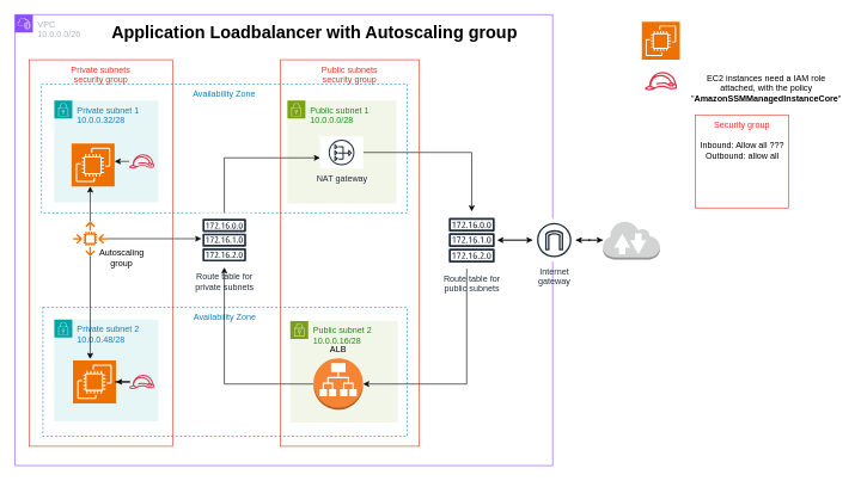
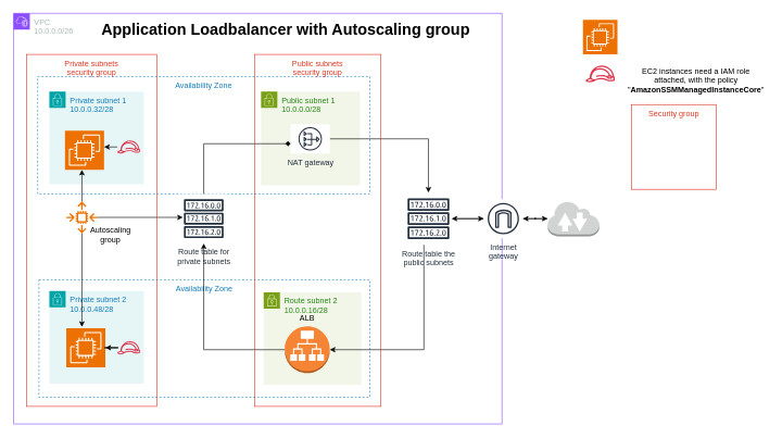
- <mxCell id="24" value="Inbound: Allow all ???&lt;br&gt;Outbound: allow all" style="text;html=1;align=center;verticalAlign=middle;whiteSpace=wrap;rounded=0;" parent="2" vertex="1"><mxGeometry x="949" y="170" width="131" height="40" as="geometry" /></mxCell>
- <mxCell id="38" style="edgeStyle=orthogonalEdgeStyle;rounded=0;orthogonalLoop=1;jettySize=auto;html=1;" edge="1" parent="2" source="16" target="34"><mxGeometry relative="1" as="geometry"><mxPoint x="380" y="190" as="targetPoint" /><Array as="points"><mxPoint x="292" y="200" /></Array></mxGeometry></mxCell>
+ <mxCell id="38" style="edgeStyle=orthogonalEdgeStyle;rounded=0;orthogonalLoop=1;jettySize=auto;html=1;endArrow=diamond;" edge="1" parent="2" source="16" target="34"><mxGeometry relative="1" as="geometry"><mxPoint x="380" y="190" as="targetPoint" /><Array as="points"><mxPoint x="292" y="200" /></Array></mxGeometry></mxCell>
- <mxCell id="18" value="Route table for &lt;br&gt;public subnets" style="sketch=0;outlineConnect=0;fontColor=#232F3E;gradientColor=none;strokeColor=#232F3E;fillColor=#ffffff;dashed=0;verticalLabelPosition=bottom;verticalAlign=top;align=center;html=1;fontSize=12;fontStyle=0;aspect=fixed;shape=mxgraph.aws4.resourceIcon;resIcon=mxgraph.aws4.route_table;" parent="2" vertex="1"><mxGeometry x="597" y="275" width="80" height="80" as="geometry" /></mxCell>
+ <mxCell id="18" value="Route table the &lt;br&gt;public subnets" style="sketch=0;outlineConnect=0;fontColor=#232F3E;gradientColor=none;strokeColor=#232F3E;fillColor=#ffffff;dashed=0;verticalLabelPosition=bottom;verticalAlign=top;align=center;html=1;fontSize=12;fontStyle=0;aspect=fixed;shape=mxgraph.aws4.resourceIcon;resIcon=mxgraph.aws4.route_table;" parent="2" vertex="1"><mxGeometry x="597" y="275" width="80" height="80" as="geometry" /></mxCell>
- <mxCell id="27" value="Public subnet 2&lt;br&gt;10.0.0.16/28" style="points=[[0,0],[0.25,0],[0.5,0],[0.75,0],[1,0],[1,0.25],[1,0.5],[1,0.75],[1,1],[0.75,1],[0.5,1],[0.25,1],[0,1],[0,0.75],[0,0.5],[0,0.25]];outlineConnect=0;gradientColor=none;html=1;whiteSpace=wrap;fontSize=12;fontStyle=0;container=1;pointerEvents=0;collapsible=0;recursiveResize=0;shape=mxgraph.aws4.group;grIcon=mxgraph.aws4.group_security_group;grStroke=0;strokeColor=#7AA116;fillColor=#F2F6E8;verticalAlign=top;align=left;spacingLeft=30;fontColor=#248814;dashed=0;" parent="2" vertex="1"><mxGeometry x="384" y="428" width="150" height="142" as="geometry" /></mxCell>
+ <mxCell id="27" value="Route subnet 2&lt;br&gt;10.0.0.16/28" style="points=[[0,0],[0.25,0],[0.5,0],[0.75,0],[1,0],[1,0.25],[1,0.5],[1,0.75],[1,1],[0.75,1],[0.5,1],[0.25,1],[0,1],[0,0.75],[0,0.5],[0,0.25]];outlineConnect=0;gradientColor=none;html=1;whiteSpace=wrap;fontSize=12;fontStyle=0;container=1;pointerEvents=0;collapsible=0;recursiveResize=0;shape=mxgraph.aws4.group;grIcon=mxgraph.aws4.group_security_group;grStroke=0;strokeColor=#7AA116;fillColor=#F2F6E8;verticalAlign=top;align=left;spacingLeft=30;fontColor=#248814;dashed=0;" parent="2" vertex="1"><mxGeometry x="384" y="428" width="150" height="142" as="geometry" /></mxCell>
